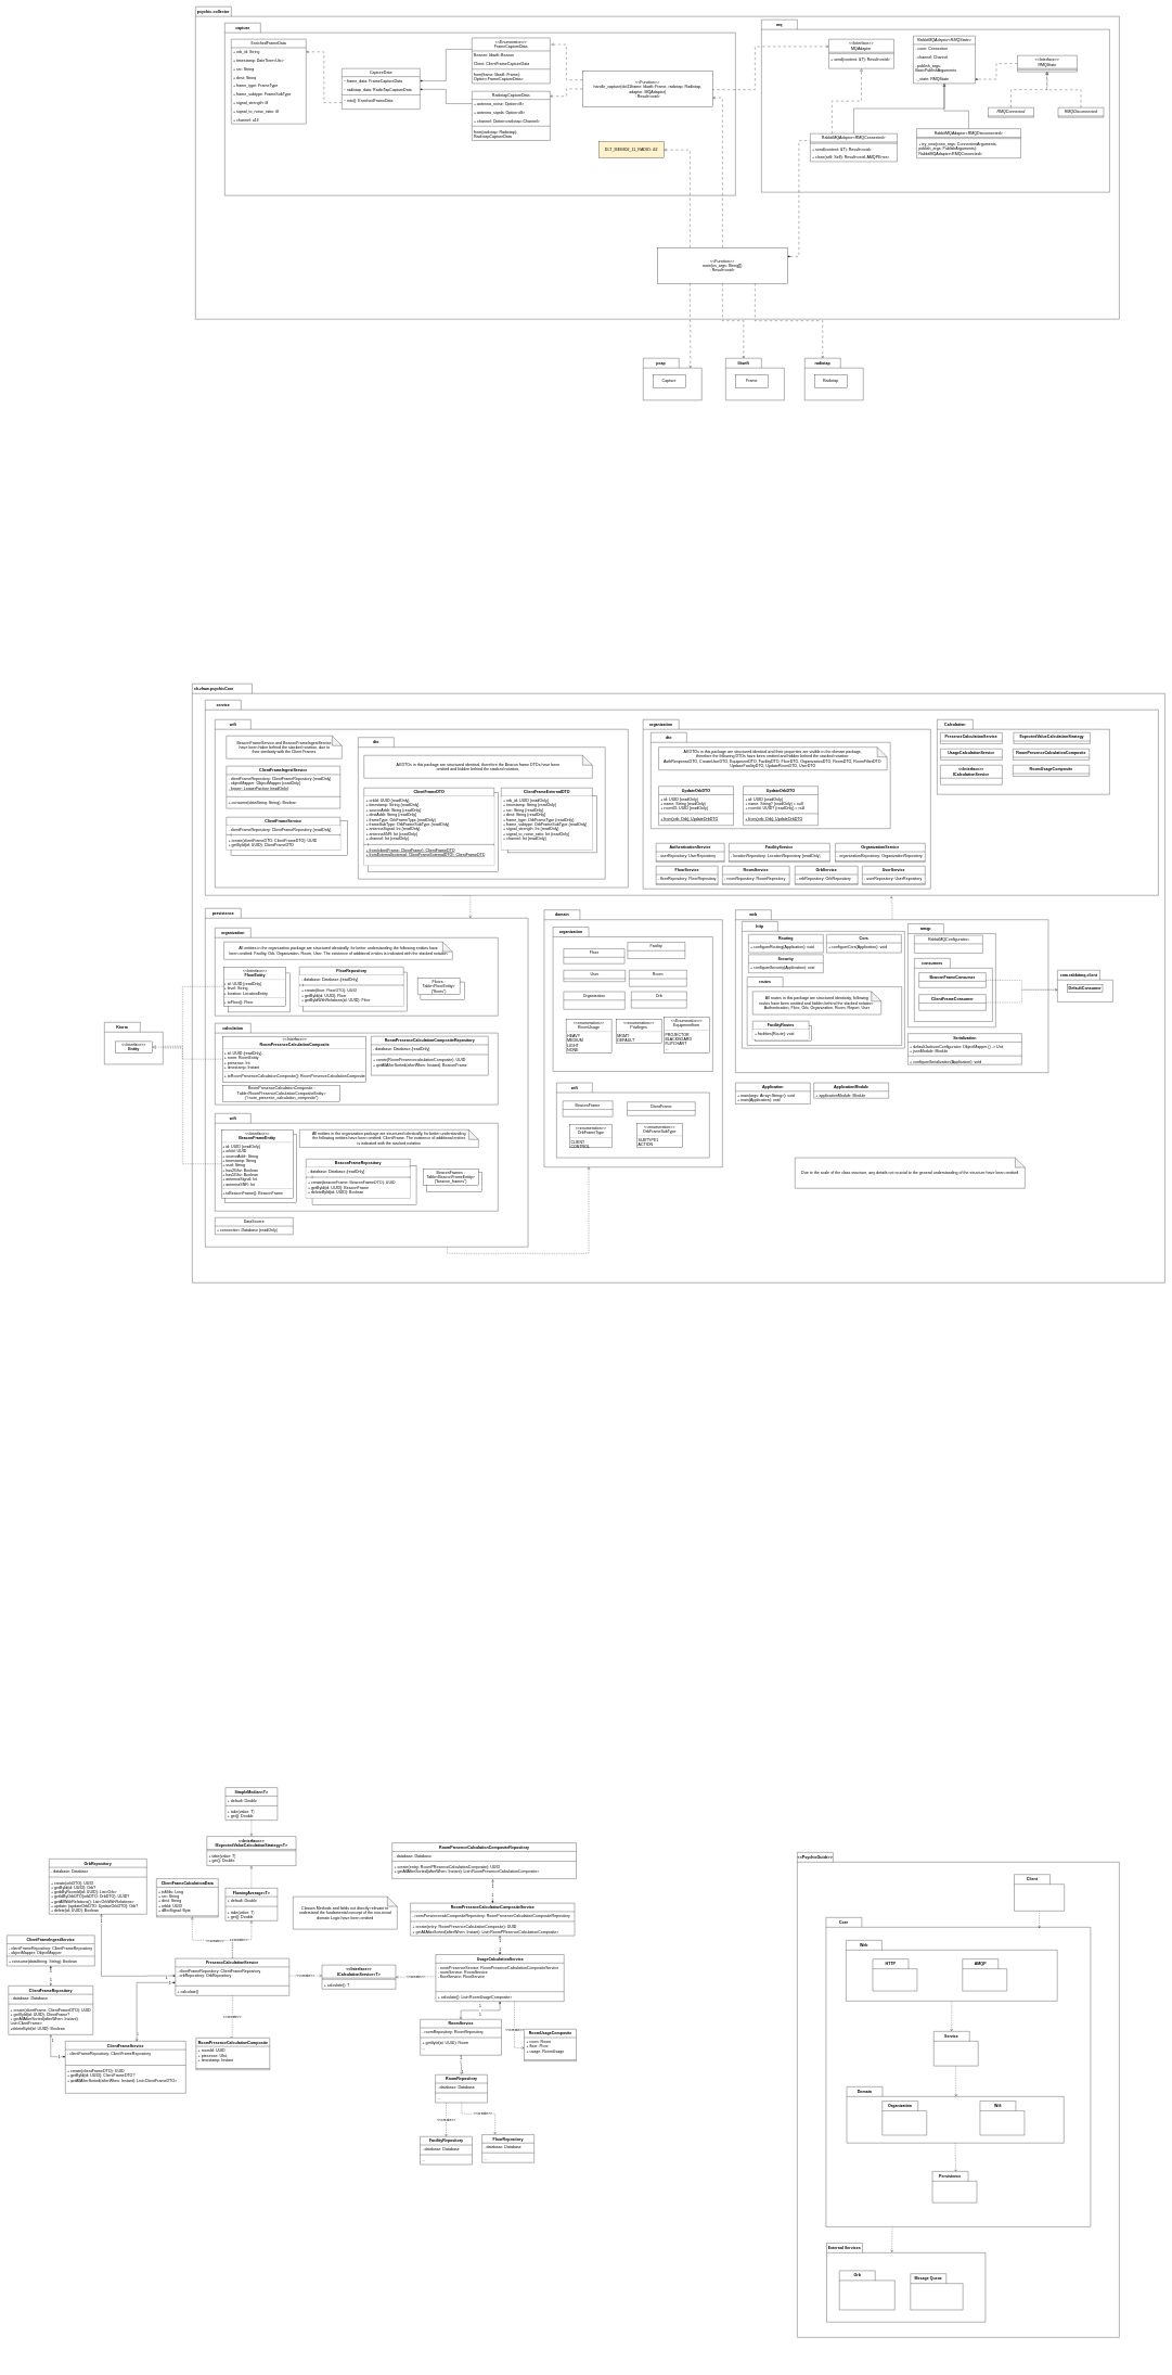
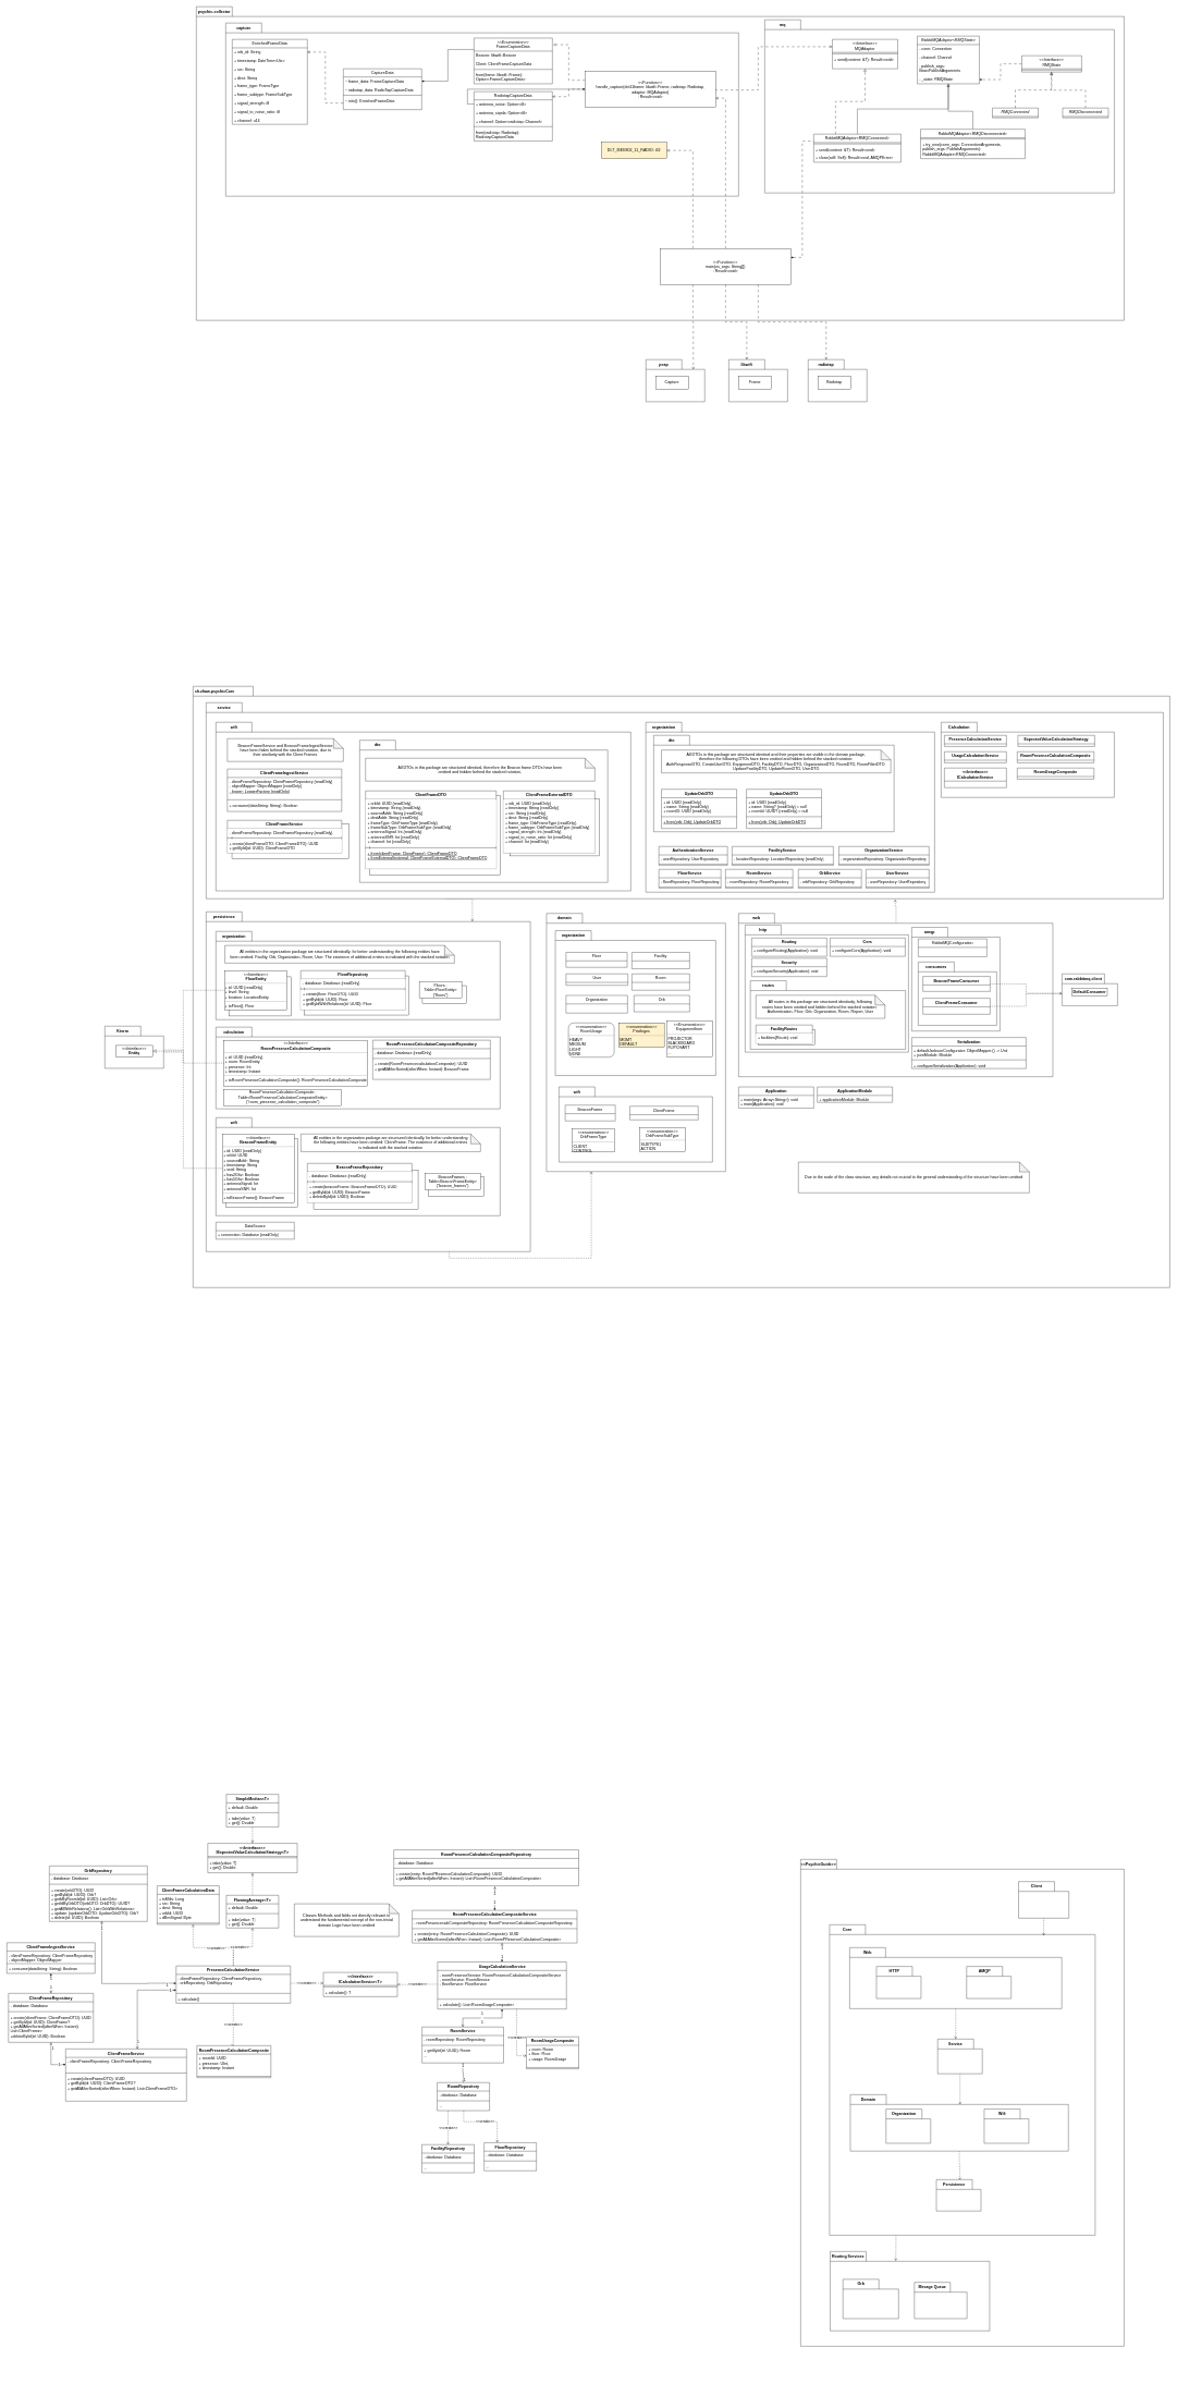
- <mxCell id="157" style="edgeStyle=orthogonalEdgeStyle;rounded=0;orthogonalLoop=1;jettySize=auto;html=1;exitX=0;exitY=0.5;exitDx=0;exitDy=0;entryX=1;entryY=0.5;entryDx=0;entryDy=0;endArrow=diamondThin;endFill=1;" parent="1" source="147" target="154" edge="1"><mxGeometry relative="1" as="geometry" /></mxCell>
+ <mxCell id="157" style="edgeStyle=orthogonalEdgeStyle;rounded=0;orthogonalLoop=1;jettySize=auto;html=1;exitX=0;exitY=0.5;exitDx=0;exitDy=0;endArrow=diamondThin;endFill=1;" parent="1" source="147" target="163" edge="1"><mxGeometry relative="1" as="geometry" /></mxCell>
- <mxCell id="41" value="Facility" style="swimlane;fontStyle=0;childLayout=stackLayout;horizontal=1;startSize=26;fillColor=none;horizontalStack=0;resizeParent=1;resizeParentMax=0;resizeLast=0;collapsible=1;marginBottom=0;whiteSpace=wrap;html=1;container=0;" parent="2" vertex="1"><mxGeometry x="1338.34" y="794.17" width="176.66" height="50.25" as="geometry" /></mxCell>
+ <mxCell id="41" value="Facility" style="swimlane;fontStyle=0;childLayout=stackLayout;horizontal=1;startSize=26;fillColor=none;horizontalStack=0;resizeParent=1;resizeParentMax=0;resizeLast=0;collapsible=1;marginBottom=0;whiteSpace=wrap;html=1;container=0;" parent="2" vertex="1"><mxGeometry x="1343.34" y="814.17" width="176.66" height="50.25" as="geometry" /></mxCell>
- <mxCell id="51" value="&lt;p style=&quot;margin:0px;margin-top:4px;text-align:center;&quot;&gt;&amp;lt;&amp;lt;enumeration&amp;gt;&amp;gt;&lt;br&gt;Privileges&lt;/p&gt;&lt;hr size=&quot;1&quot;&gt;&lt;p style=&quot;margin:0px;margin-left:4px;&quot;&gt;MGMT&lt;/p&gt;&lt;p style=&quot;margin:0px;margin-left:4px;&quot;&gt;DEFAULT&lt;/p&gt;" style="verticalAlign=top;align=left;overflow=fill;fontSize=12;fontFamily=Helvetica;html=1;whiteSpace=wrap;container=0;" parent="2" vertex="1"><mxGeometry x="1302.64" y="1029.998" width="139.92" height="74.308" as="geometry" /></mxCell>
+ <mxCell id="51" value="&lt;p style=&quot;margin:0px;margin-top:4px;text-align:center;&quot;&gt;&amp;lt;&amp;lt;enumeration&amp;gt;&amp;gt;&lt;br&gt;Privileges&lt;/p&gt;&lt;hr size=&quot;1&quot;&gt;&lt;p style=&quot;margin:0px;margin-left:4px;&quot;&gt;MGMT&lt;/p&gt;&lt;p style=&quot;margin:0px;margin-left:4px;&quot;&gt;DEFAULT&lt;/p&gt;" style="verticalAlign=top;align=left;overflow=fill;fontSize=12;fontFamily=Helvetica;html=1;whiteSpace=wrap;container=0;fillColor=#fff2cc;" parent="2" vertex="1"><mxGeometry x="1302.64" y="1029.998" width="139.92" height="74.308" as="geometry" /></mxCell>
- <mxCell id="52" value="&lt;p style=&quot;margin:0px;margin-top:4px;text-align:center;&quot;&gt;&amp;lt;&amp;lt;enumeration&amp;gt;&amp;gt;&lt;br&gt;RoomUsage&lt;/p&gt;&lt;hr size=&quot;1&quot;&gt;&lt;p style=&quot;margin:0px;margin-left:4px;&quot;&gt;HEAVY&lt;/p&gt;&lt;p style=&quot;margin:0px;margin-left:4px;&quot;&gt;MEDIUM&lt;/p&gt;&lt;p style=&quot;margin:0px;margin-left:4px;&quot;&gt;LIGHT&lt;/p&gt;&lt;p style=&quot;margin:0px;margin-left:4px;&quot;&gt;NONE&lt;/p&gt;" style="verticalAlign=top;align=left;overflow=fill;fontSize=12;fontFamily=Helvetica;html=1;whiteSpace=wrap;container=0;" parent="2" vertex="1"><mxGeometry x="1149.17" y="1030.0" width="139.92" height="104.91" as="geometry" /></mxCell>
+ <mxCell id="52" value="&lt;p style=&quot;margin:0px;margin-top:4px;text-align:center;&quot;&gt;&amp;lt;&amp;lt;enumeration&amp;gt;&amp;gt;&lt;br&gt;RoomUsage&lt;/p&gt;&lt;hr size=&quot;1&quot;&gt;&lt;p style=&quot;margin:0px;margin-left:4px;&quot;&gt;HEAVY&lt;/p&gt;&lt;p style=&quot;margin:0px;margin-left:4px;&quot;&gt;MEDIUM&lt;/p&gt;&lt;p style=&quot;margin:0px;margin-left:4px;&quot;&gt;LIGHT&lt;/p&gt;&lt;p style=&quot;margin:0px;margin-left:4px;&quot;&gt;NONE&lt;/p&gt;" style="verticalAlign=top;align=left;overflow=fill;fontSize=12;fontFamily=Helvetica;html=1;whiteSpace=wrap;container=0;rounded=1;" parent="2" vertex="1"><mxGeometry x="1149.17" y="1030.0" width="139.92" height="104.91" as="geometry" /></mxCell>
- <mxCell id="375" value="External Services" style="shape=folder;fontStyle=1;tabWidth=110;tabHeight=30;tabPosition=left;html=1;boundedLbl=1;labelInHeader=1;container=1;collapsible=0;whiteSpace=wrap;" vertex="1" parent="348"><mxGeometry x="90.34" y="1200" width="488.17" height="242.82" as="geometry" /></mxCell>
+ <mxCell id="375" value="Routing Services" style="shape=folder;fontStyle=1;tabWidth=110;tabHeight=30;tabPosition=left;html=1;boundedLbl=1;labelInHeader=1;container=1;collapsible=0;whiteSpace=wrap;" vertex="1" parent="348"><mxGeometry x="90.34" y="1200" width="488.17" height="242.82" as="geometry" /></mxCell>
